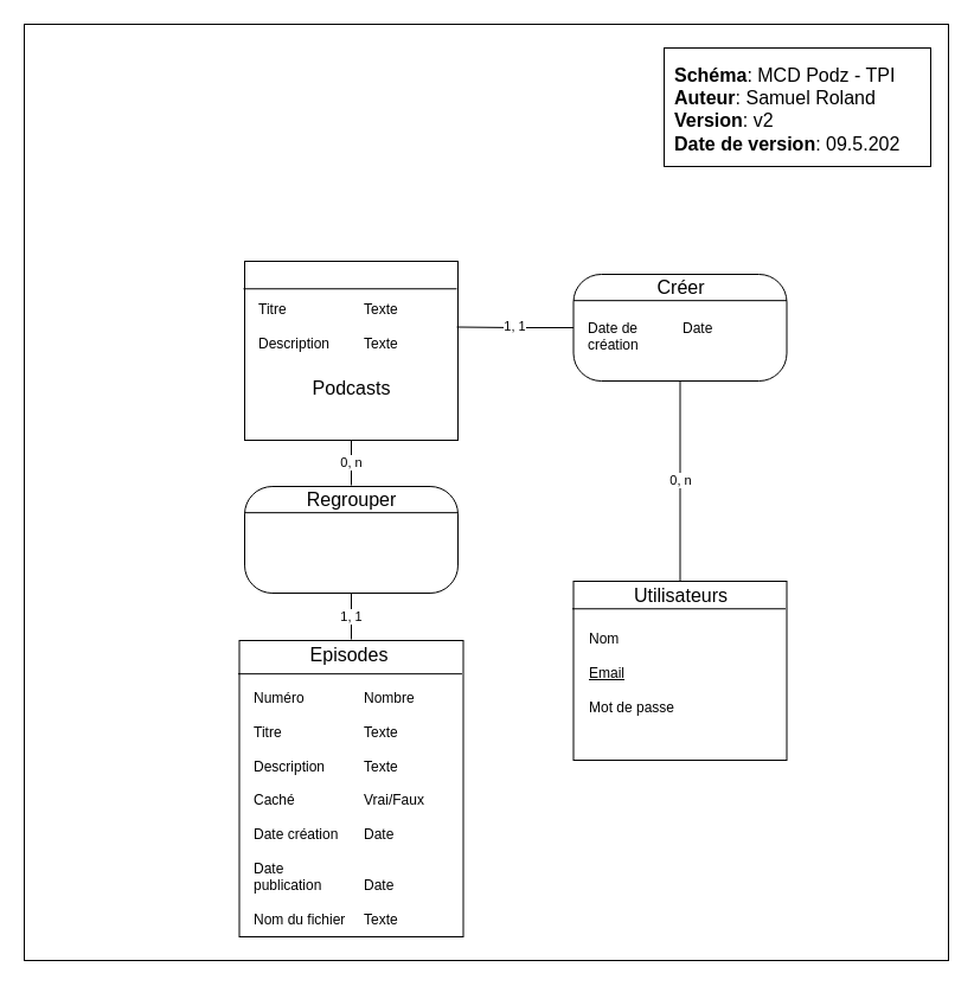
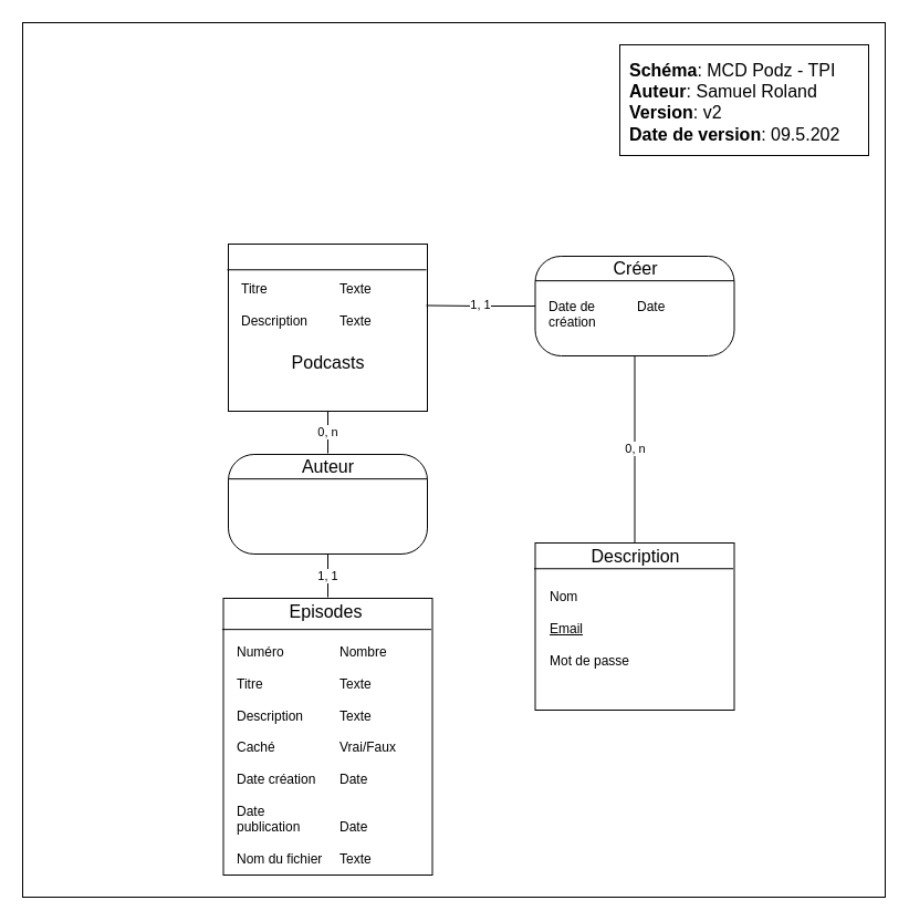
- <mxCell id="46" value="Regrouper" style="text;html=1;resizable=0;points=[];autosize=1;align=center;verticalAlign=top;spacingTop=-4;fontSize=16;" parent="44" vertex="1"><mxGeometry x="45" y="-1" width="90" height="20" as="geometry" /></mxCell>
+ <mxCell id="46" value="Auteur" style="text;html=1;resizable=0;points=[];autosize=1;align=center;verticalAlign=top;spacingTop=-4;fontSize=16;" parent="44" vertex="1"><mxGeometry x="45" y="-1" width="90" height="20" as="geometry" /></mxCell>
- <mxCell id="11" value="Utilisateurs" style="text;html=1;resizable=0;points=[];autosize=1;align=center;verticalAlign=top;spacingTop=-4;fontSize=16;" parent="9" vertex="1"><mxGeometry x="45" width="90" height="20" as="geometry" /></mxCell>
+ <mxCell id="11" value="Description" style="text;html=1;resizable=0;points=[];autosize=1;align=center;verticalAlign=top;spacingTop=-4;fontSize=16;" parent="9" vertex="1"><mxGeometry x="45" width="90" height="20" as="geometry" /></mxCell>
